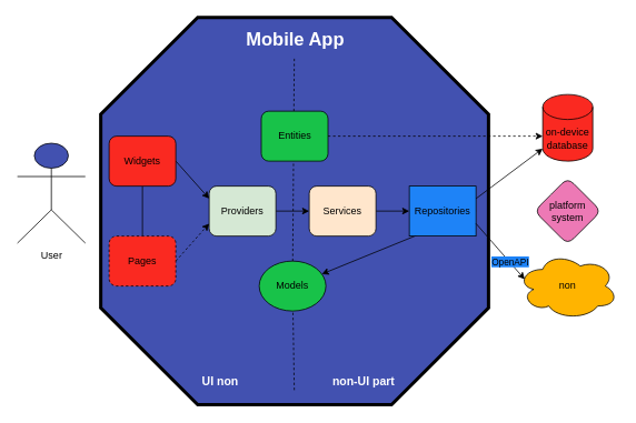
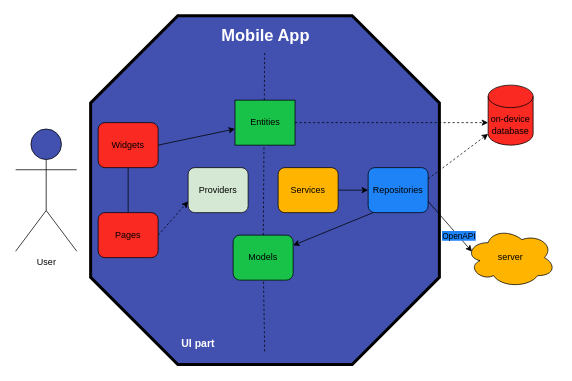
- <mxCell id="29" value="Entities" style="rounded=1;whiteSpace=wrap;html=1;gradientColor=none;fillColor=#18C249;" vertex="1" parent="1"><mxGeometry x="312.5" y="133" width="80" height="60" as="geometry" /></mxCell>
+ <mxCell id="29" value="Entities" style="whiteSpace=wrap;html=1;gradientColor=none;fillColor=#18C249;rounded=0;" vertex="1" parent="1"><mxGeometry x="312.5" y="133" width="80" height="60" as="geometry" /></mxCell>
- <mxCell id="22" style="edgeStyle=none;rounded=1;orthogonalLoop=1;jettySize=auto;html=1;exitX=1;exitY=0.25;exitDx=0;exitDy=0;entryX=0;entryY=1;entryDx=0;entryDy=-15;entryPerimeter=0;" edge="1" parent="1" source="7" target="17"><mxGeometry relative="1" as="geometry" /></mxCell>
+ <mxCell id="22" style="edgeStyle=none;rounded=1;orthogonalLoop=1;jettySize=auto;html=1;exitX=1;exitY=0.25;exitDx=0;exitDy=0;entryX=0;entryY=1;entryDx=0;entryDy=-15;entryPerimeter=0;dashed=1;" edge="1" parent="1" source="7" target="17"><mxGeometry relative="1" as="geometry" /></mxCell>
- <mxCell id="13" style="edgeStyle=none;rounded=1;orthogonalLoop=1;jettySize=auto;html=1;exitX=1;exitY=0.5;exitDx=0;exitDy=0;entryX=0;entryY=0.25;entryDx=0;entryDy=0;" edge="1" parent="1" source="14" target="9"><mxGeometry relative="1" as="geometry" /></mxCell>
+ <mxCell id="13" style="edgeStyle=none;rounded=1;orthogonalLoop=1;jettySize=auto;html=1;exitX=1;exitY=0.5;exitDx=0;exitDy=0;" edge="1" parent="1" source="14" target="29"><mxGeometry relative="1" as="geometry" /></mxCell>
- <mxCell id="15" value="User" style="shape=umlActor;verticalLabelPosition=bottom;verticalAlign=top;html=1;outlineConnect=0;rounded=1;fillColor=#4251B0;" vertex="1" parent="1"><mxGeometry x="20" y="171.5" width="81.5" height="120" as="geometry" /></mxCell>
+ <mxCell id="15" value="User" style="shape=umlActor;verticalLabelPosition=bottom;verticalAlign=top;html=1;outlineConnect=0;rounded=1;fillColor=#4251B0;" vertex="1" parent="1"><mxGeometry x="20" y="171.5" width="81.5" height="163" as="geometry" /></mxCell>
- <mxCell id="8" style="edgeStyle=none;rounded=1;orthogonalLoop=1;jettySize=auto;html=1;exitX=1;exitY=0.5;exitDx=0;exitDy=0;entryX=0;entryY=0.5;entryDx=0;entryDy=0;" edge="1" parent="1" source="9" target="5"><mxGeometry relative="1" as="geometry" /></mxCell>
- <mxCell id="5" value="Services" style="rounded=1;whiteSpace=wrap;html=1;fillColor=#ffe6cc;" vertex="1" parent="1"><mxGeometry x="370" y="223" width="80" height="60" as="geometry" /></mxCell>
+ <mxCell id="5" value="Services" style="rounded=1;whiteSpace=wrap;html=1;fillColor=#FFB400;" vertex="1" parent="1"><mxGeometry x="370" y="223" width="80" height="60" as="geometry" /></mxCell>
- <mxCell id="7" value="Repositories" style="whiteSpace=wrap;html=1;fillColor=#1E83F7;rounded=0;" vertex="1" parent="1"><mxGeometry x="490" y="223" width="80" height="60" as="geometry" /></mxCell>
+ <mxCell id="7" value="Repositories" style="rounded=1;whiteSpace=wrap;html=1;fillColor=#1E83F7;" vertex="1" parent="1"><mxGeometry x="490" y="223" width="80" height="60" as="geometry" /></mxCell>
- <mxCell id="16" value="platform&lt;div&gt;system&lt;/div&gt;" style="rhombus;whiteSpace=wrap;html=1;rounded=1;fillColor=#ED79B5;" vertex="1" parent="1"><mxGeometry x="640" y="213" width="80" height="80" as="geometry" /></mxCell>
- <mxCell id="12" value="Pages" style="rounded=1;whiteSpace=wrap;html=1;fillColor=#FA2921;dashed=1;" vertex="1" parent="1"><mxGeometry x="130" y="283" width="80" height="60" as="geometry" /></mxCell>
+ <mxCell id="12" value="Pages" style="rounded=1;whiteSpace=wrap;html=1;fillColor=#FA2921;" vertex="1" parent="1"><mxGeometry x="130" y="283" width="80" height="60" as="geometry" /></mxCell>
- <mxCell id="28" value="Models" style="ellipse;whiteSpace=wrap;html=1;fillColor=#18C249;" vertex="1" parent="1"><mxGeometry x="310" y="313" width="80" height="60" as="geometry" /></mxCell>
+ <mxCell id="28" value="Models" style="rounded=1;whiteSpace=wrap;html=1;fillColor=#18C249;" vertex="1" parent="1"><mxGeometry x="310" y="313" width="80" height="60" as="geometry" /></mxCell>
- <mxCell id="18" value="non" style="ellipse;shape=cloud;whiteSpace=wrap;html=1;rounded=1;fillColor=#FFB400;" vertex="1" parent="1"><mxGeometry x="620" y="303" width="120" height="80" as="geometry" /></mxCell>
+ <mxCell id="18" value="server" style="ellipse;shape=cloud;whiteSpace=wrap;html=1;rounded=1;fillColor=#FFB400;" vertex="1" parent="1"><mxGeometry x="620" y="303" width="120" height="80" as="geometry" /></mxCell>
- <mxCell id="25" value="UI non" style="text;html=1;align=center;verticalAlign=middle;resizable=0;points=[];autosize=1;strokeColor=none;fillColor=none;fontStyle=1;fontSize=14;fontColor=#FFFFFF;" vertex="1" parent="1"><mxGeometry x="227.5" y="443" width="70" height="30" as="geometry" /></mxCell>
+ <mxCell id="25" value="UI part" style="text;html=1;align=center;verticalAlign=middle;resizable=0;points=[];autosize=1;strokeColor=none;fillColor=none;fontStyle=1;fontSize=14;fontColor=#FFFFFF;" vertex="1" parent="1"><mxGeometry x="227.5" y="443" width="70" height="30" as="geometry" /></mxCell>
- <mxCell id="26" value="non-UI part" style="text;html=1;align=center;verticalAlign=middle;resizable=0;points=[];autosize=1;strokeColor=none;fillColor=none;fontStyle=1;fontSize=14;fontColor=#FFFFFF;" vertex="1" parent="1"><mxGeometry x="390" y="443" width="90" height="30" as="geometry" /></mxCell>
